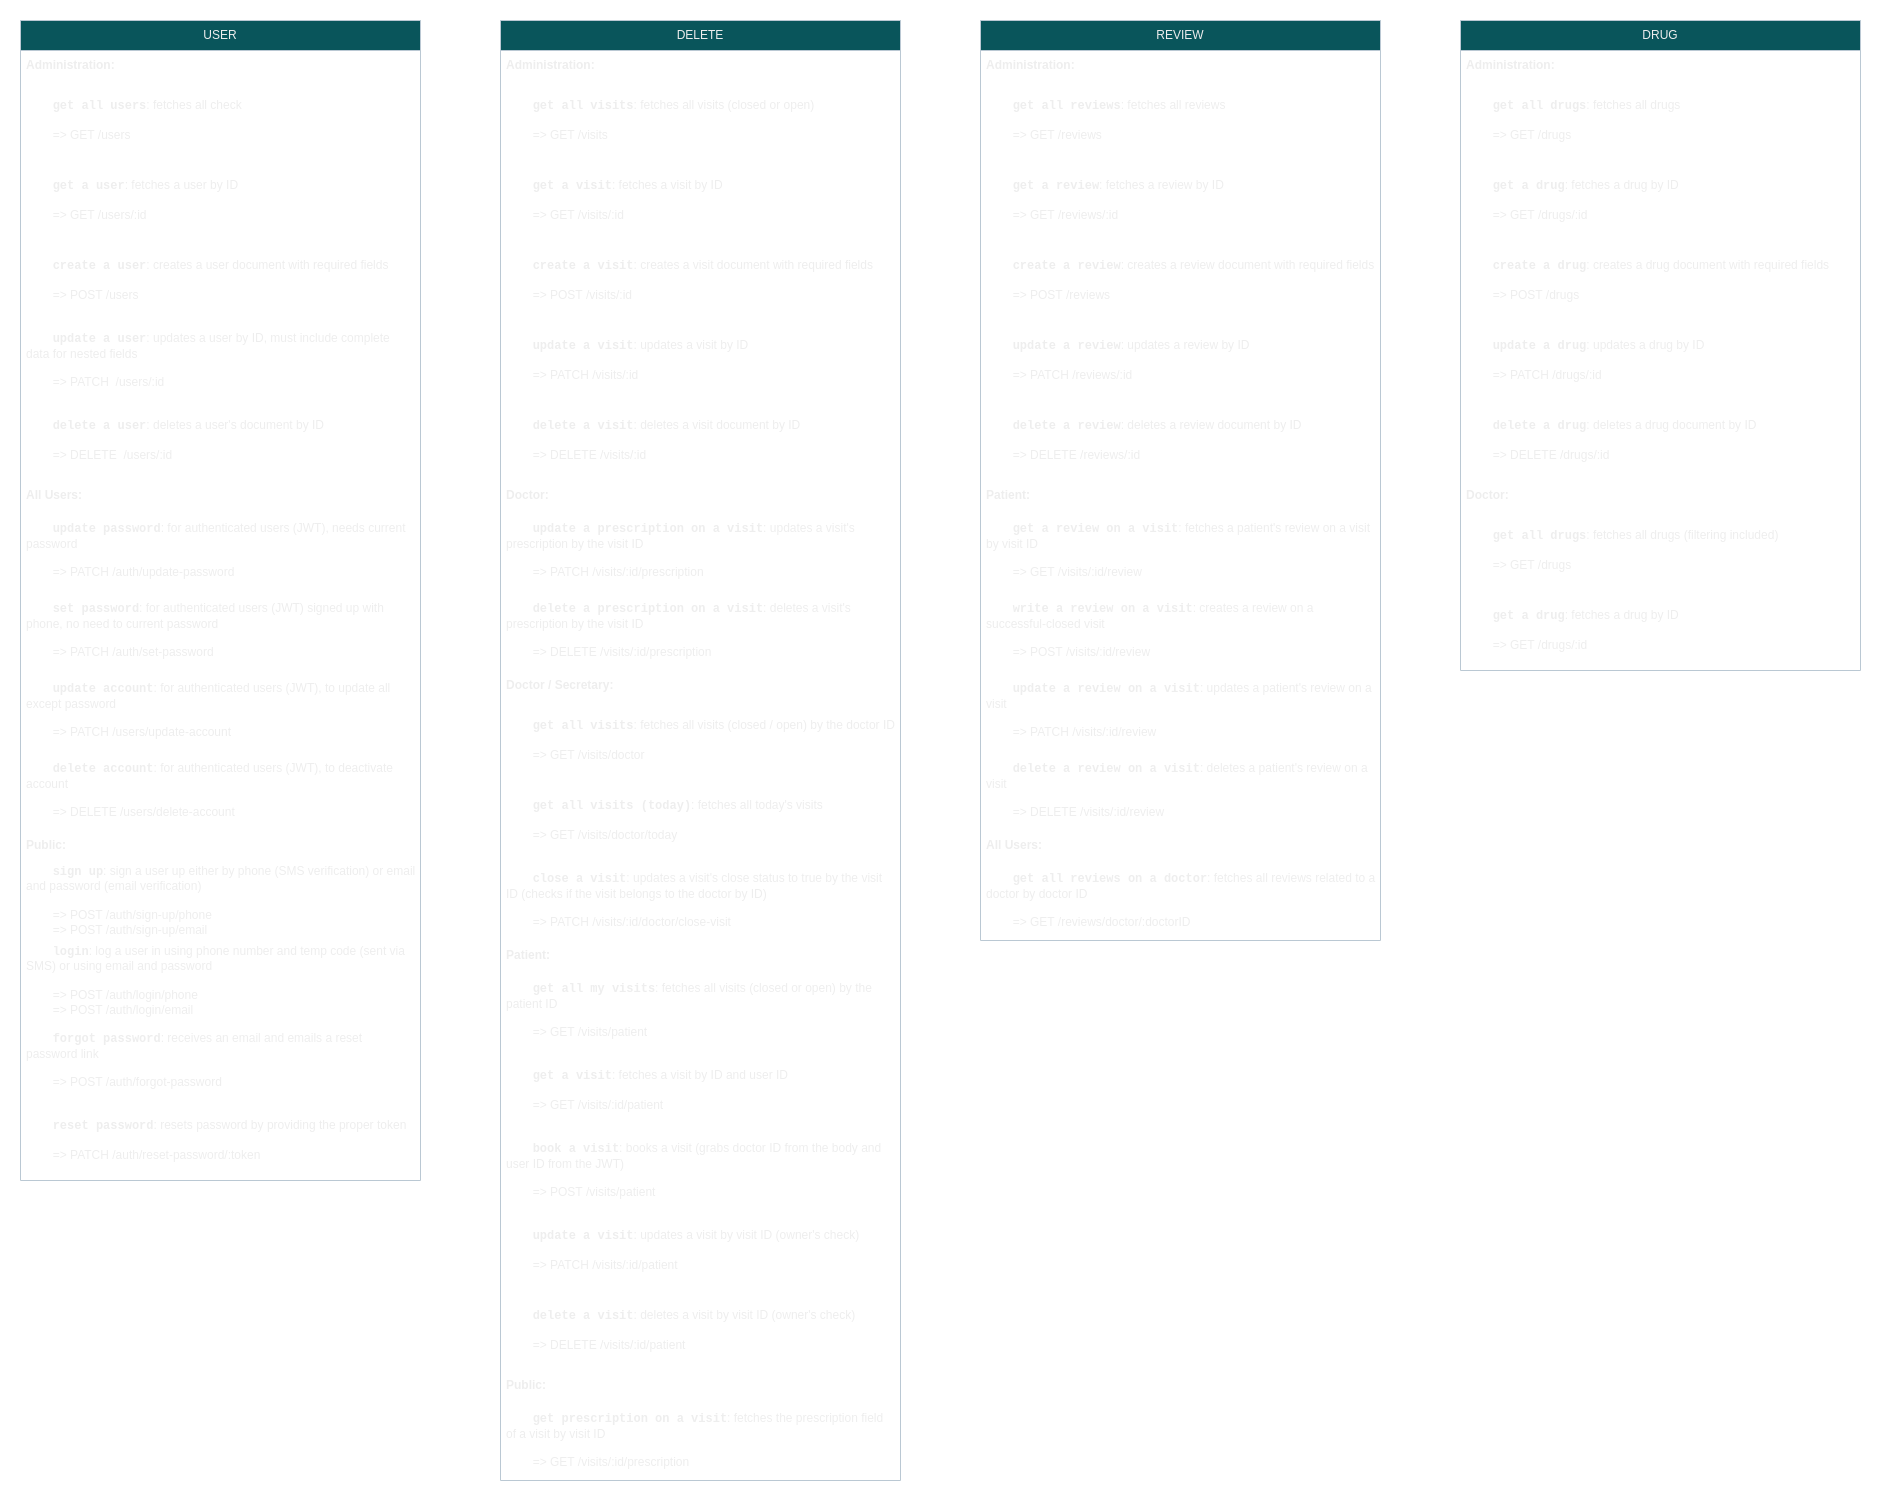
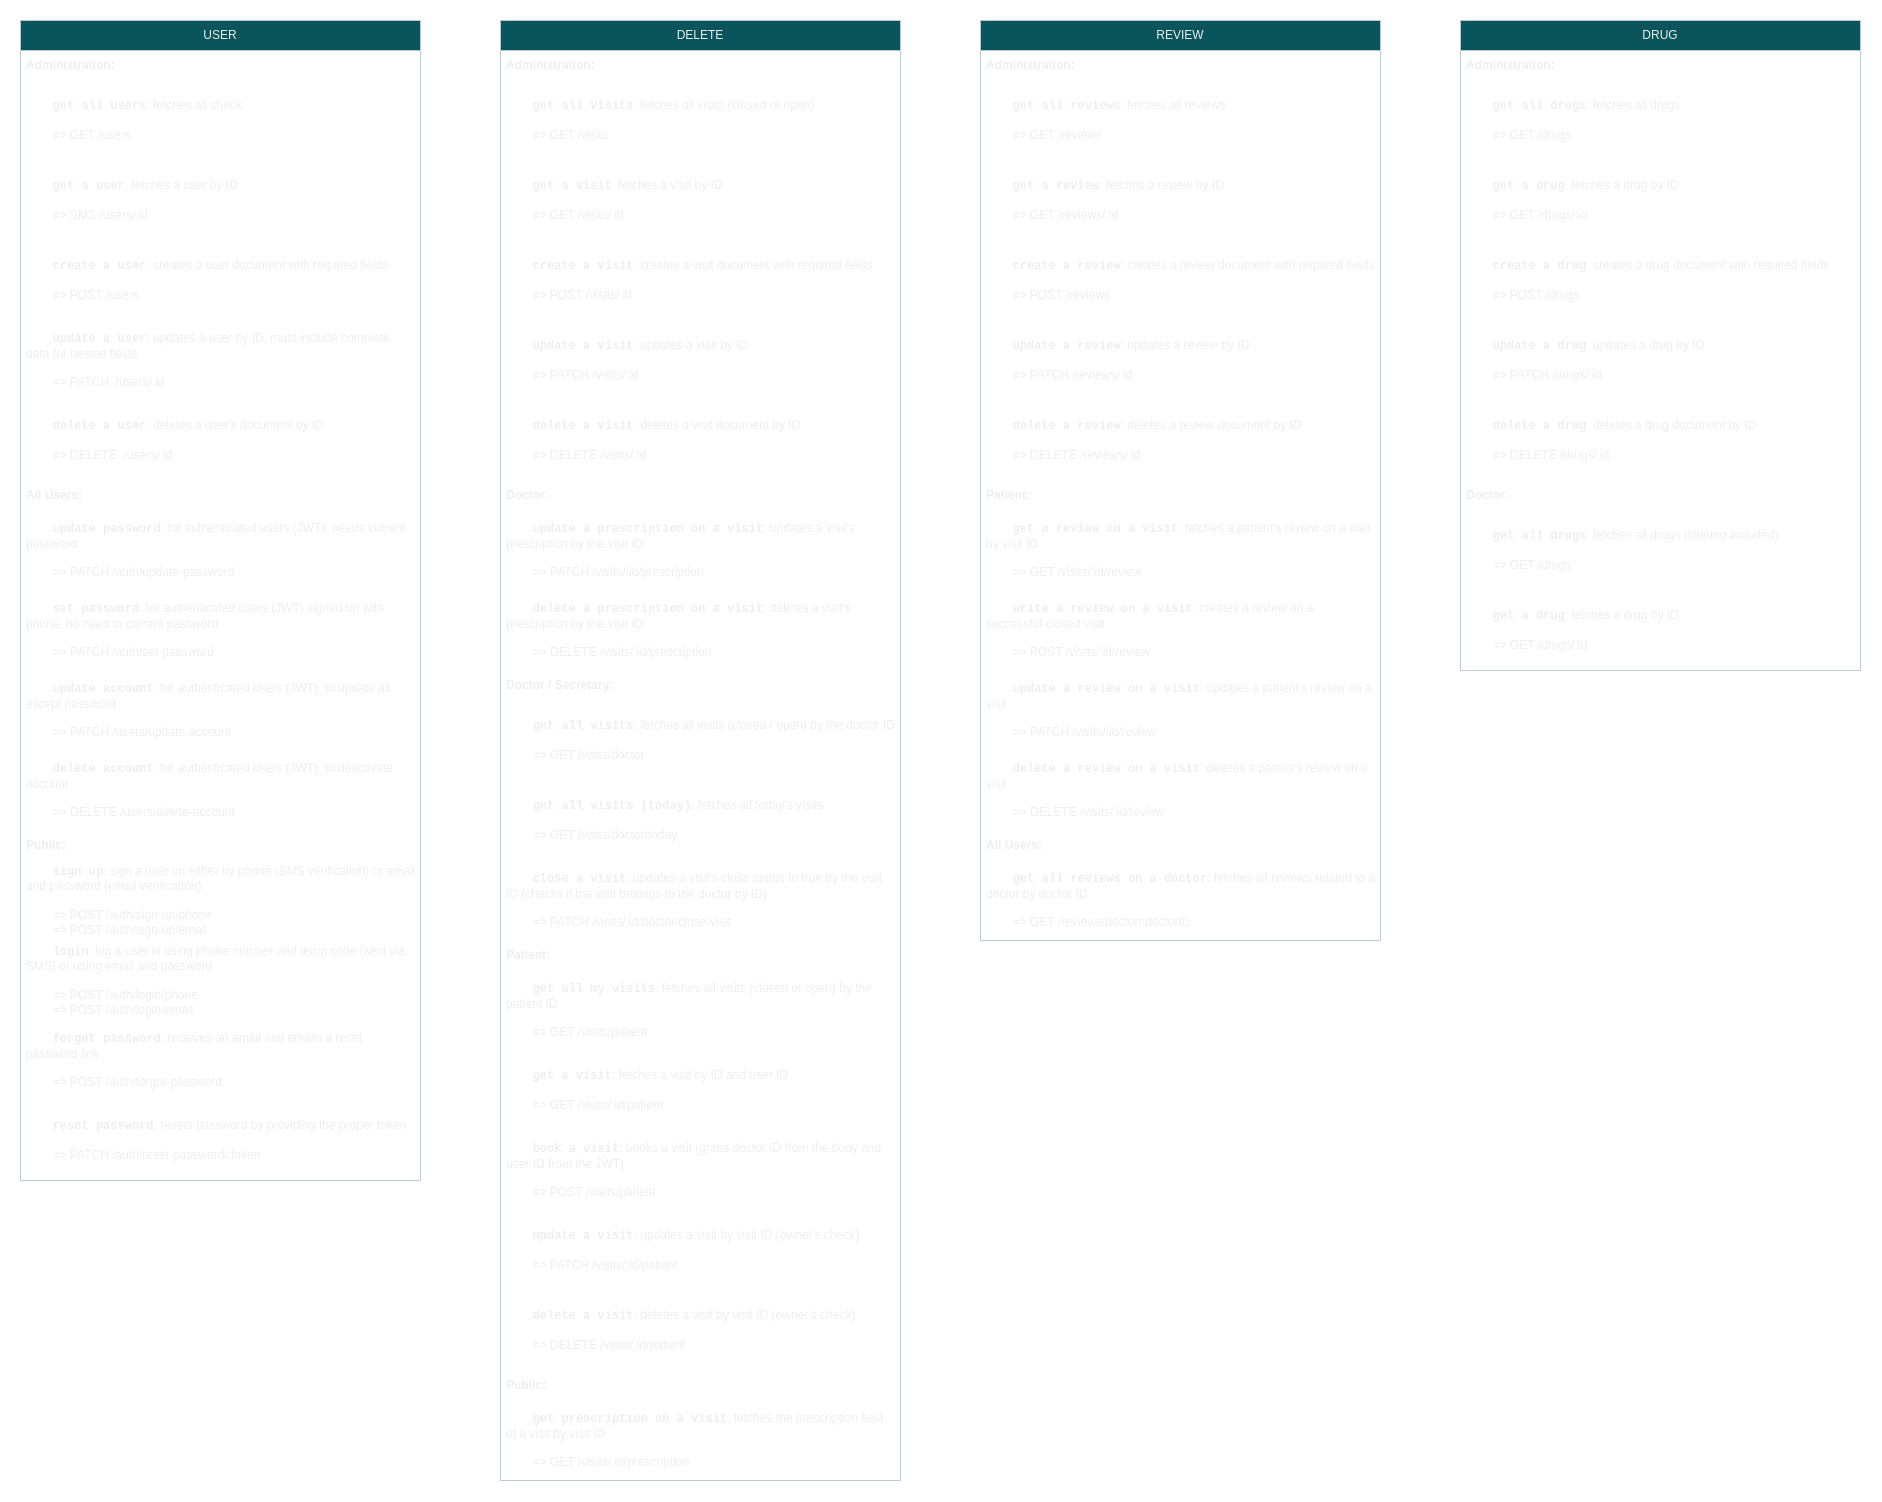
- <mxCell id="5" value="&lt;span style=&quot;white-space: pre;&quot;&gt;&#09;&lt;/span&gt;&lt;b&gt;&lt;font face=&quot;Courier New&quot;&gt;get a user&lt;/font&gt;&lt;/b&gt;: fetches a user by ID&lt;div&gt;&lt;br&gt;&lt;/div&gt;&lt;div&gt;&lt;span style=&quot;white-space: pre;&quot;&gt;&#09;&lt;/span&gt;=&amp;gt; GET /users/:id&lt;/div&gt;" style="text;strokeColor=none;fillColor=none;align=left;verticalAlign=middle;spacingLeft=4;spacingRight=4;overflow=hidden;points=[[0,0.5],[1,0.5]];portConstraint=eastwest;rotatable=1;whiteSpace=wrap;html=1;labelBackgroundColor=none;fontColor=#EEEEEE;fontFamily=Helvetica;movable=1;resizable=1;deletable=1;editable=1;locked=0;connectable=1;" parent="2" vertex="1"><mxGeometry y="140" width="400" height="80" as="geometry" /></mxCell>
+ <mxCell id="5" value="&lt;span style=&quot;white-space: pre;&quot;&gt;&#09;&lt;/span&gt;&lt;b&gt;&lt;font face=&quot;Courier New&quot;&gt;get a user&lt;/font&gt;&lt;/b&gt;: fetches a user by ID&lt;div&gt;&lt;br&gt;&lt;/div&gt;&lt;div&gt;&lt;span style=&quot;white-space: pre;&quot;&gt;&#09;&lt;/span&gt;=&amp;gt; SMS /users/:id&lt;/div&gt;" style="text;strokeColor=none;fillColor=none;align=left;verticalAlign=middle;spacingLeft=4;spacingRight=4;overflow=hidden;points=[[0,0.5],[1,0.5]];portConstraint=eastwest;rotatable=1;whiteSpace=wrap;html=1;labelBackgroundColor=none;fontColor=#EEEEEE;fontFamily=Helvetica;movable=1;resizable=1;deletable=1;editable=1;locked=0;connectable=1;" parent="2" vertex="1"><mxGeometry y="140" width="400" height="80" as="geometry" /></mxCell>
